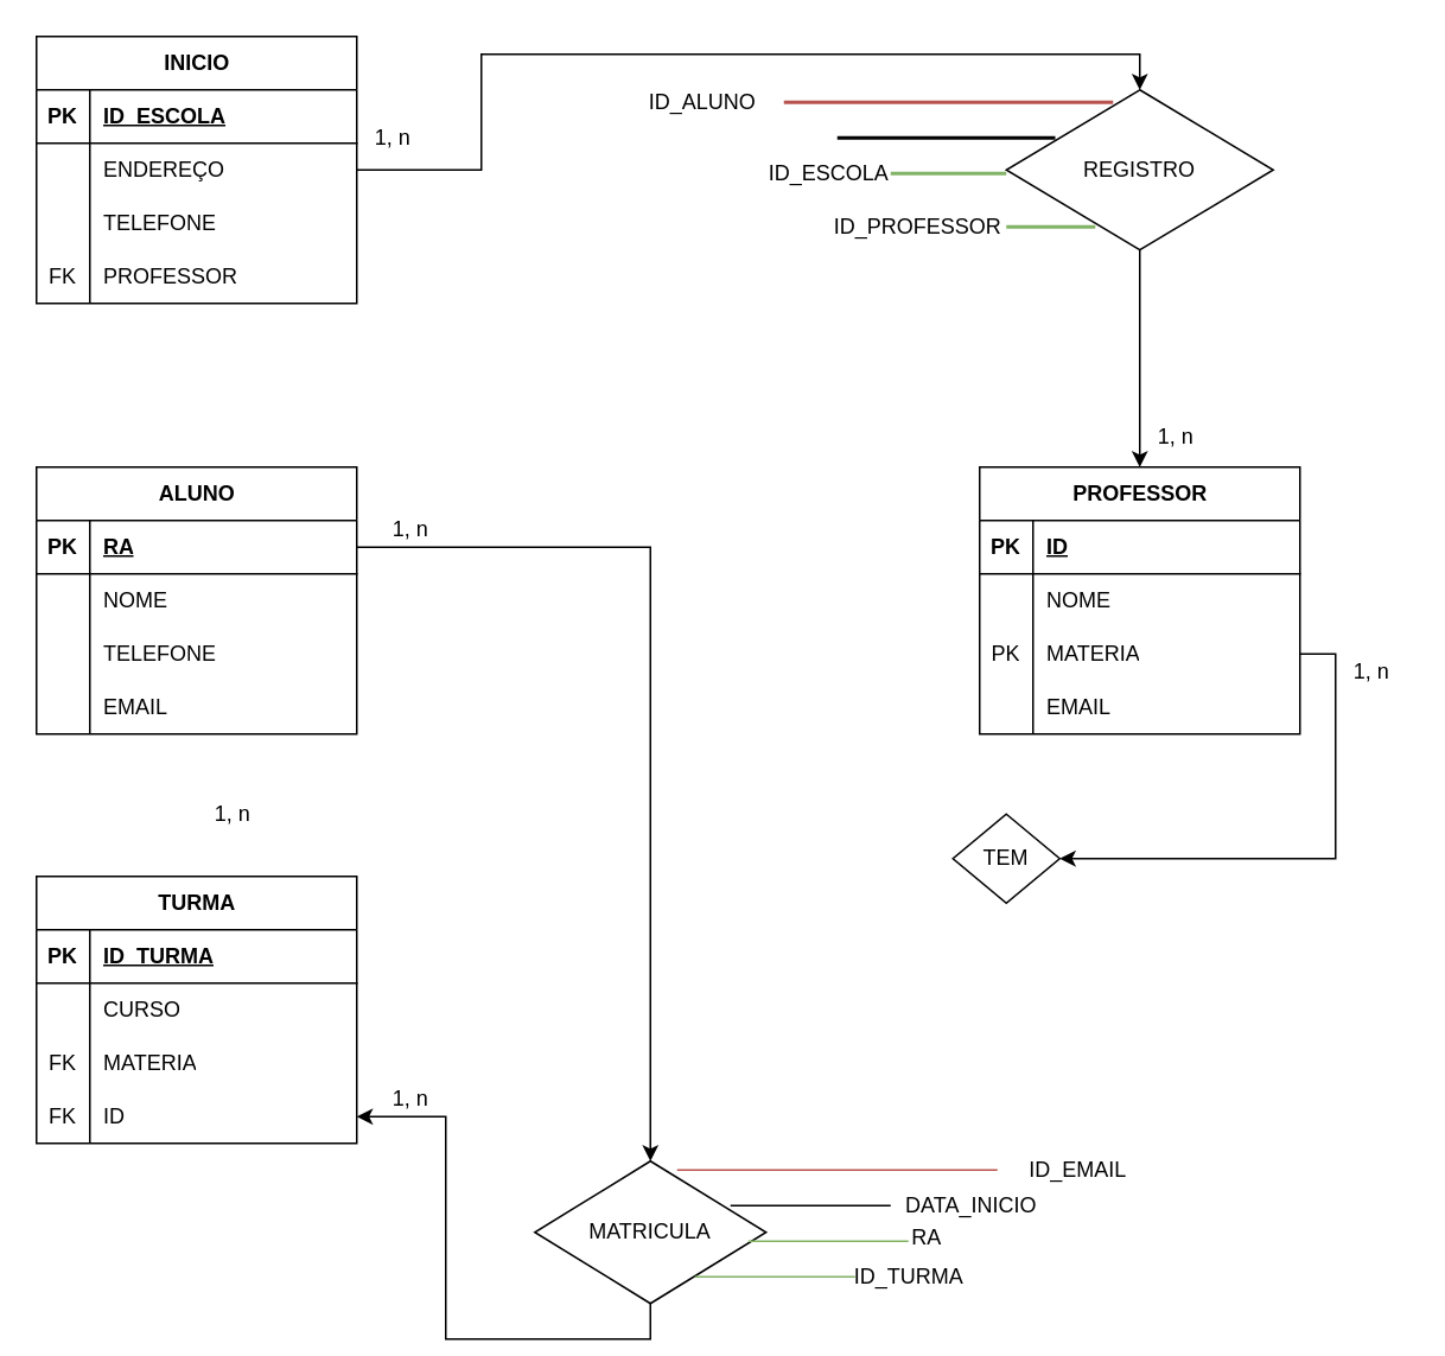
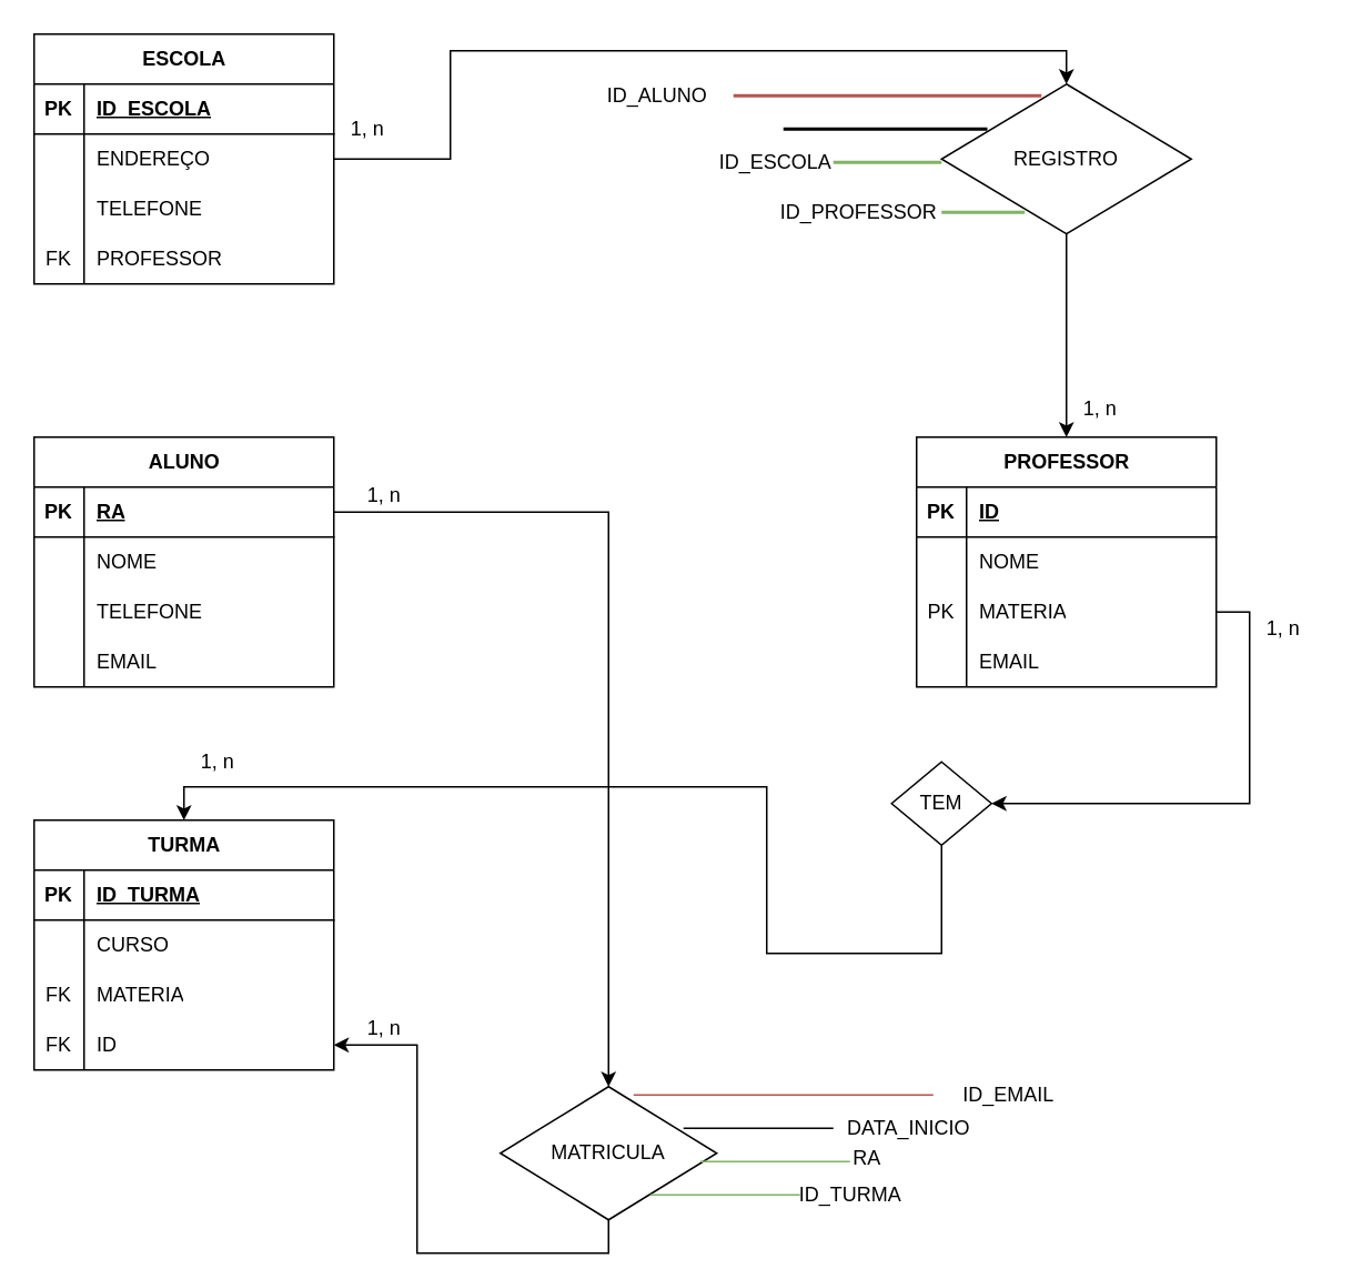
- <mxCell id="15" value="INICIO" style="shape=table;startSize=30;container=1;collapsible=1;childLayout=tableLayout;fixedRows=1;rowLines=0;fontStyle=1;align=center;resizeLast=1;html=1;" parent="1" vertex="1"><mxGeometry x="20" y="20" width="180" height="150" as="geometry" /></mxCell>
+ <mxCell id="15" value="ESCOLA" style="shape=table;startSize=30;container=1;collapsible=1;childLayout=tableLayout;fixedRows=1;rowLines=0;fontStyle=1;align=center;resizeLast=1;html=1;" parent="1" vertex="1"><mxGeometry x="20" y="20" width="180" height="150" as="geometry" /></mxCell>
+ <mxCell id="64" style="edgeStyle=orthogonalEdgeStyle;rounded=0;orthogonalLoop=1;jettySize=auto;html=1;exitX=0.5;exitY=1;exitDx=0;exitDy=0;entryX=0.5;entryY=0;entryDx=0;entryDy=0;" parent="1" source="65" target="43" edge="1"><mxGeometry relative="1" as="geometry"><Array as="points"><mxPoint x="565" y="572" /><mxPoint x="460" y="572" /><mxPoint x="460" y="472" /><mxPoint x="110" y="472" /></Array></mxGeometry></mxCell>
